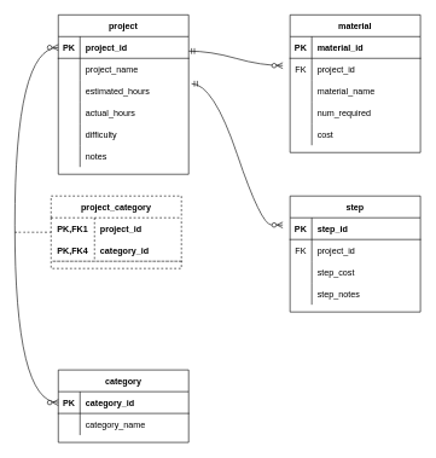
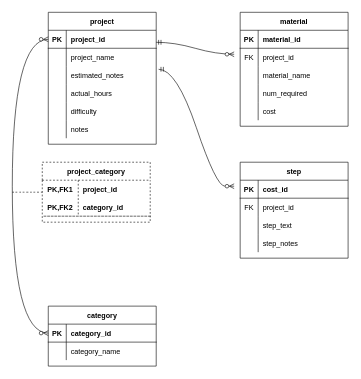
- <mxCell id="11" value="estimated_hours" style="shape=partialRectangle;connectable=0;fillColor=none;top=0;left=0;bottom=0;right=0;align=left;spacingLeft=6;overflow=hidden;" parent="9" vertex="1"><mxGeometry x="30" width="150" height="30" as="geometry"><mxRectangle width="150" height="30" as="alternateBounds" /></mxGeometry></mxCell>
+ <mxCell id="11" value="estimated_notes" style="shape=partialRectangle;connectable=0;fillColor=none;top=0;left=0;bottom=0;right=0;align=left;spacingLeft=6;overflow=hidden;" parent="9" vertex="1"><mxGeometry x="30" width="150" height="30" as="geometry"><mxRectangle width="150" height="30" as="alternateBounds" /></mxGeometry></mxCell>
- <mxCell id="40" value="step_id" style="shape=partialRectangle;connectable=0;fillColor=none;top=0;left=0;bottom=0;right=0;align=left;spacingLeft=6;fontStyle=1;overflow=hidden;" parent="38" vertex="1"><mxGeometry x="30" width="150" height="30" as="geometry"><mxRectangle width="150" height="30" as="alternateBounds" /></mxGeometry></mxCell>
+ <mxCell id="40" value="cost_id" style="shape=partialRectangle;connectable=0;fillColor=none;top=0;left=0;bottom=0;right=0;align=left;spacingLeft=6;fontStyle=1;overflow=hidden;" parent="38" vertex="1"><mxGeometry x="30" width="150" height="30" as="geometry"><mxRectangle width="150" height="30" as="alternateBounds" /></mxGeometry></mxCell>
- <mxCell id="66" value="PK,FK4" style="shape=partialRectangle;connectable=0;fillColor=none;top=0;left=0;bottom=0;right=0;fontStyle=1;overflow=hidden;dashed=1;" parent="65" vertex="1"><mxGeometry width="60" height="30" as="geometry"><mxRectangle width="60" height="30" as="alternateBounds" /></mxGeometry></mxCell>
+ <mxCell id="66" value="PK,FK2" style="shape=partialRectangle;connectable=0;fillColor=none;top=0;left=0;bottom=0;right=0;fontStyle=1;overflow=hidden;dashed=1;" parent="65" vertex="1"><mxGeometry width="60" height="30" as="geometry"><mxRectangle width="60" height="30" as="alternateBounds" /></mxGeometry></mxCell>
- <mxCell id="46" value="step_cost" style="shape=partialRectangle;connectable=0;fillColor=none;top=0;left=0;bottom=0;right=0;align=left;spacingLeft=6;overflow=hidden;" parent="44" vertex="1"><mxGeometry x="30" width="150" height="30" as="geometry"><mxRectangle width="150" height="30" as="alternateBounds" /></mxGeometry></mxCell>
+ <mxCell id="46" value="step_text" style="shape=partialRectangle;connectable=0;fillColor=none;top=0;left=0;bottom=0;right=0;align=left;spacingLeft=6;overflow=hidden;" parent="44" vertex="1"><mxGeometry x="30" width="150" height="30" as="geometry"><mxRectangle width="150" height="30" as="alternateBounds" /></mxGeometry></mxCell>
